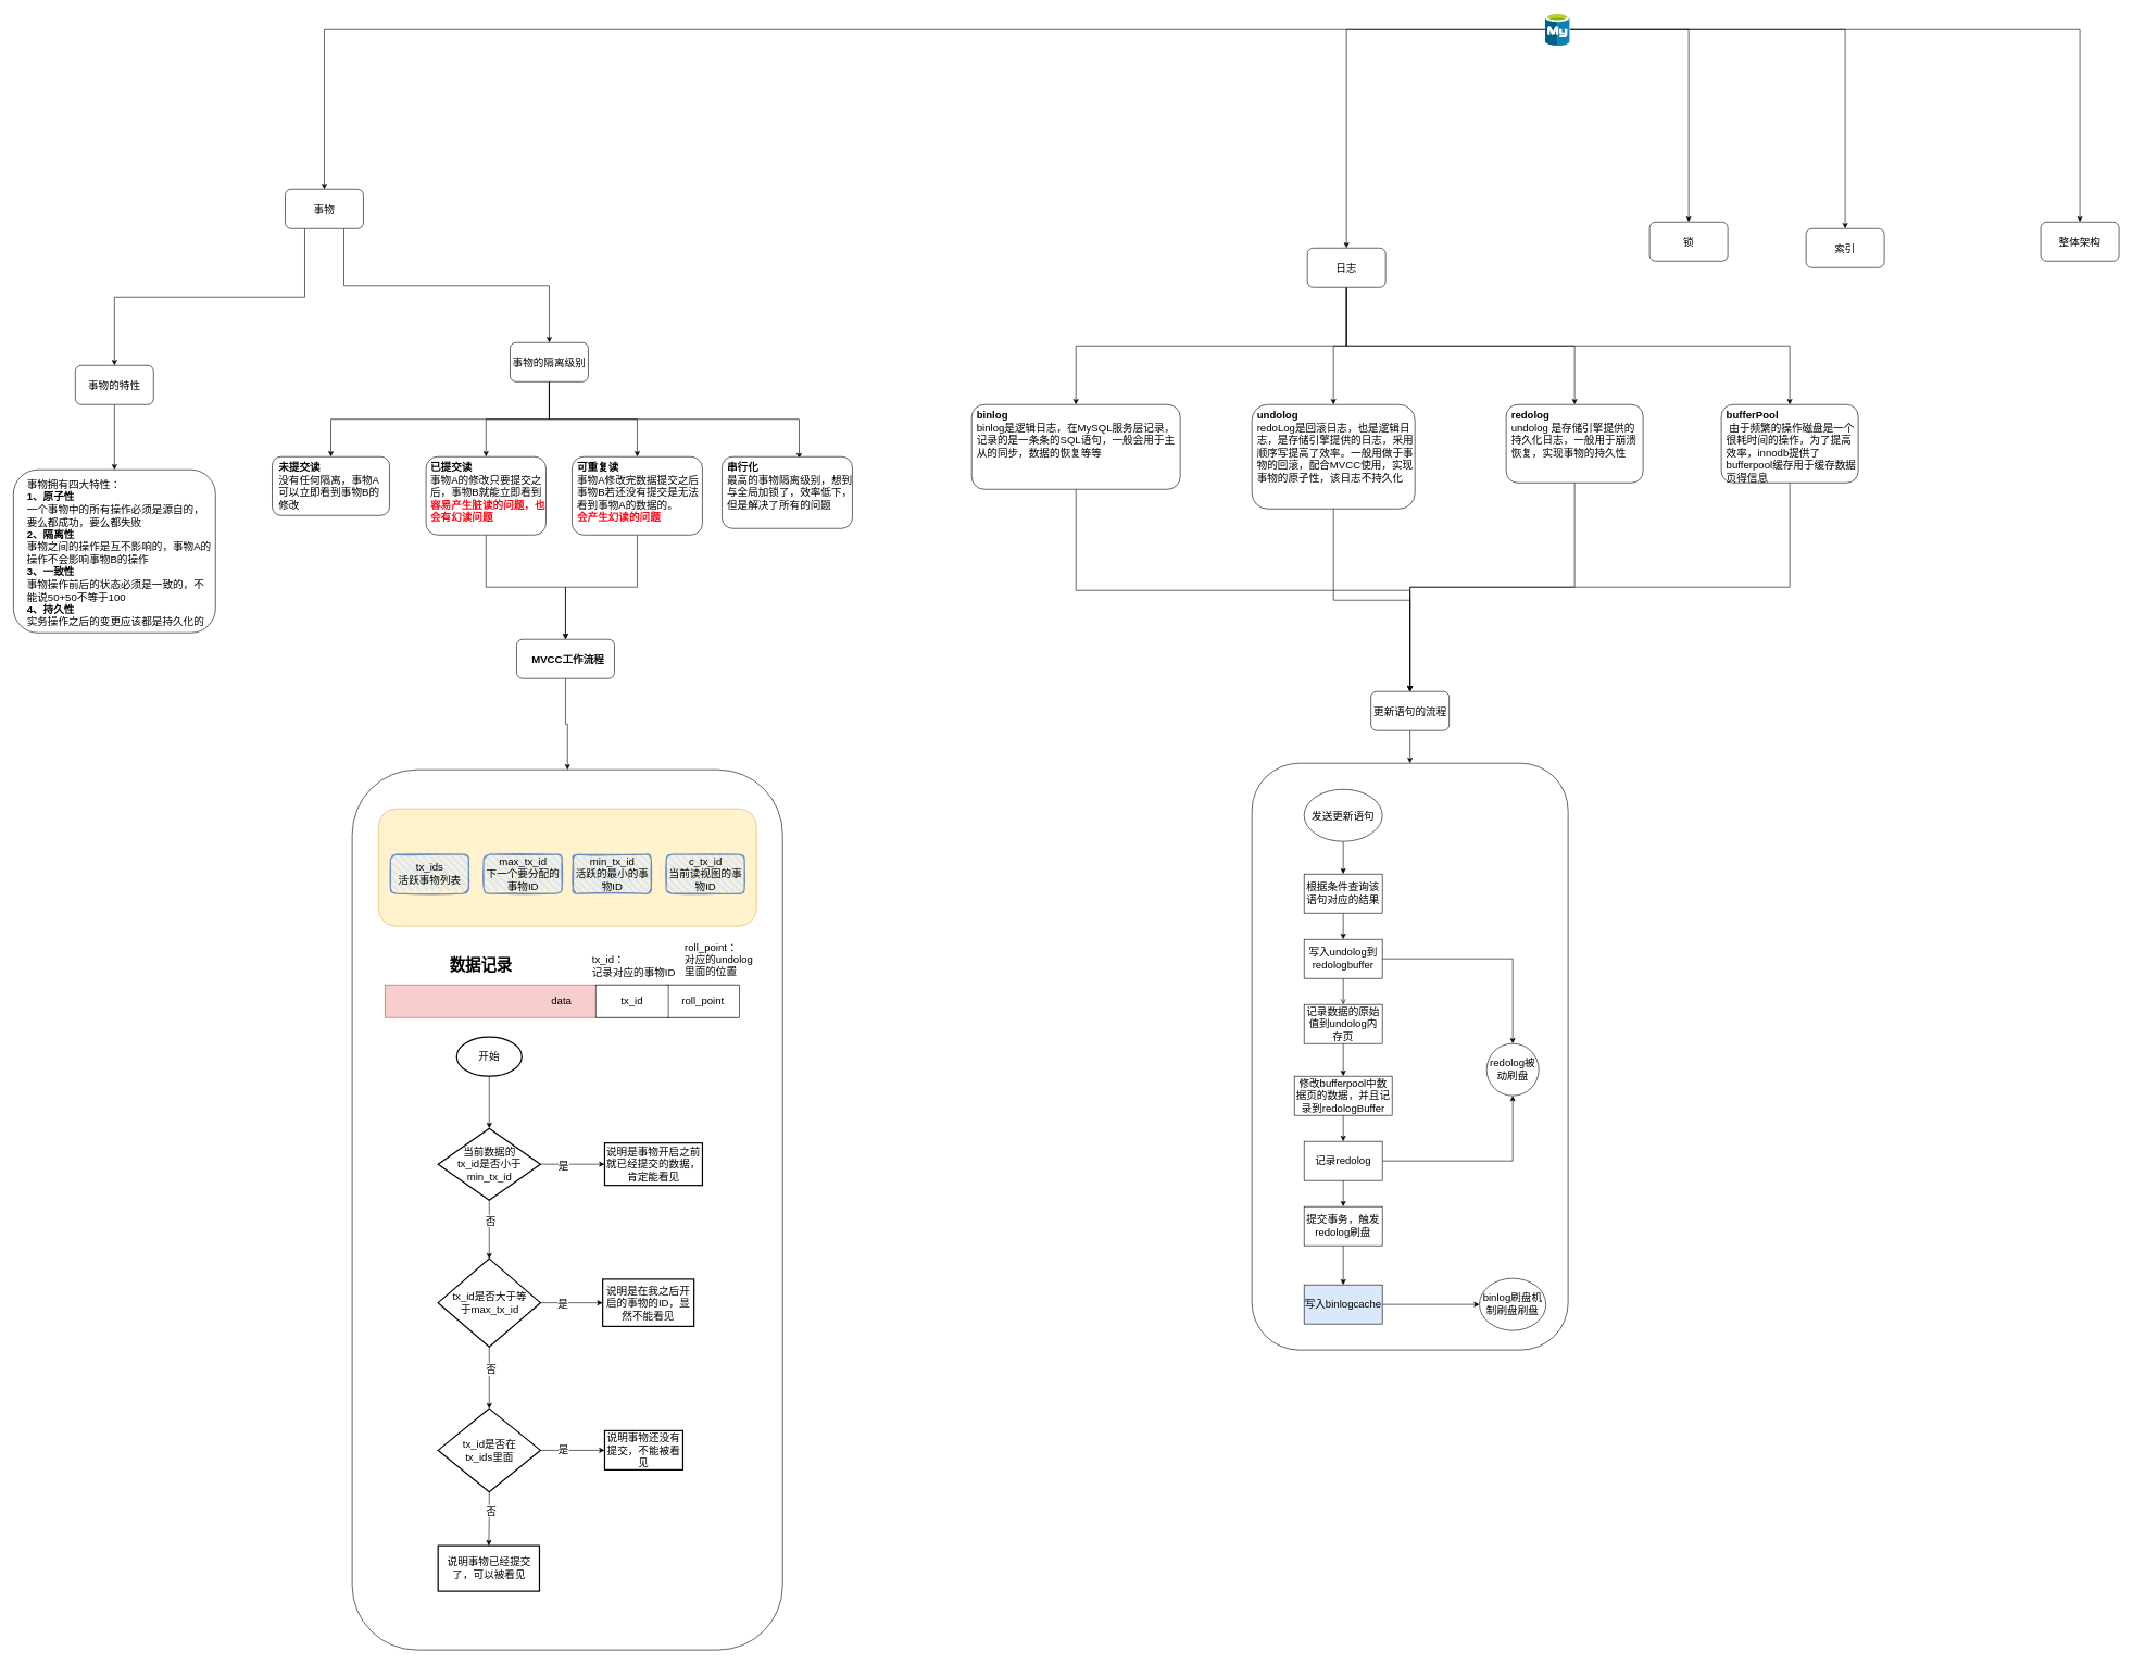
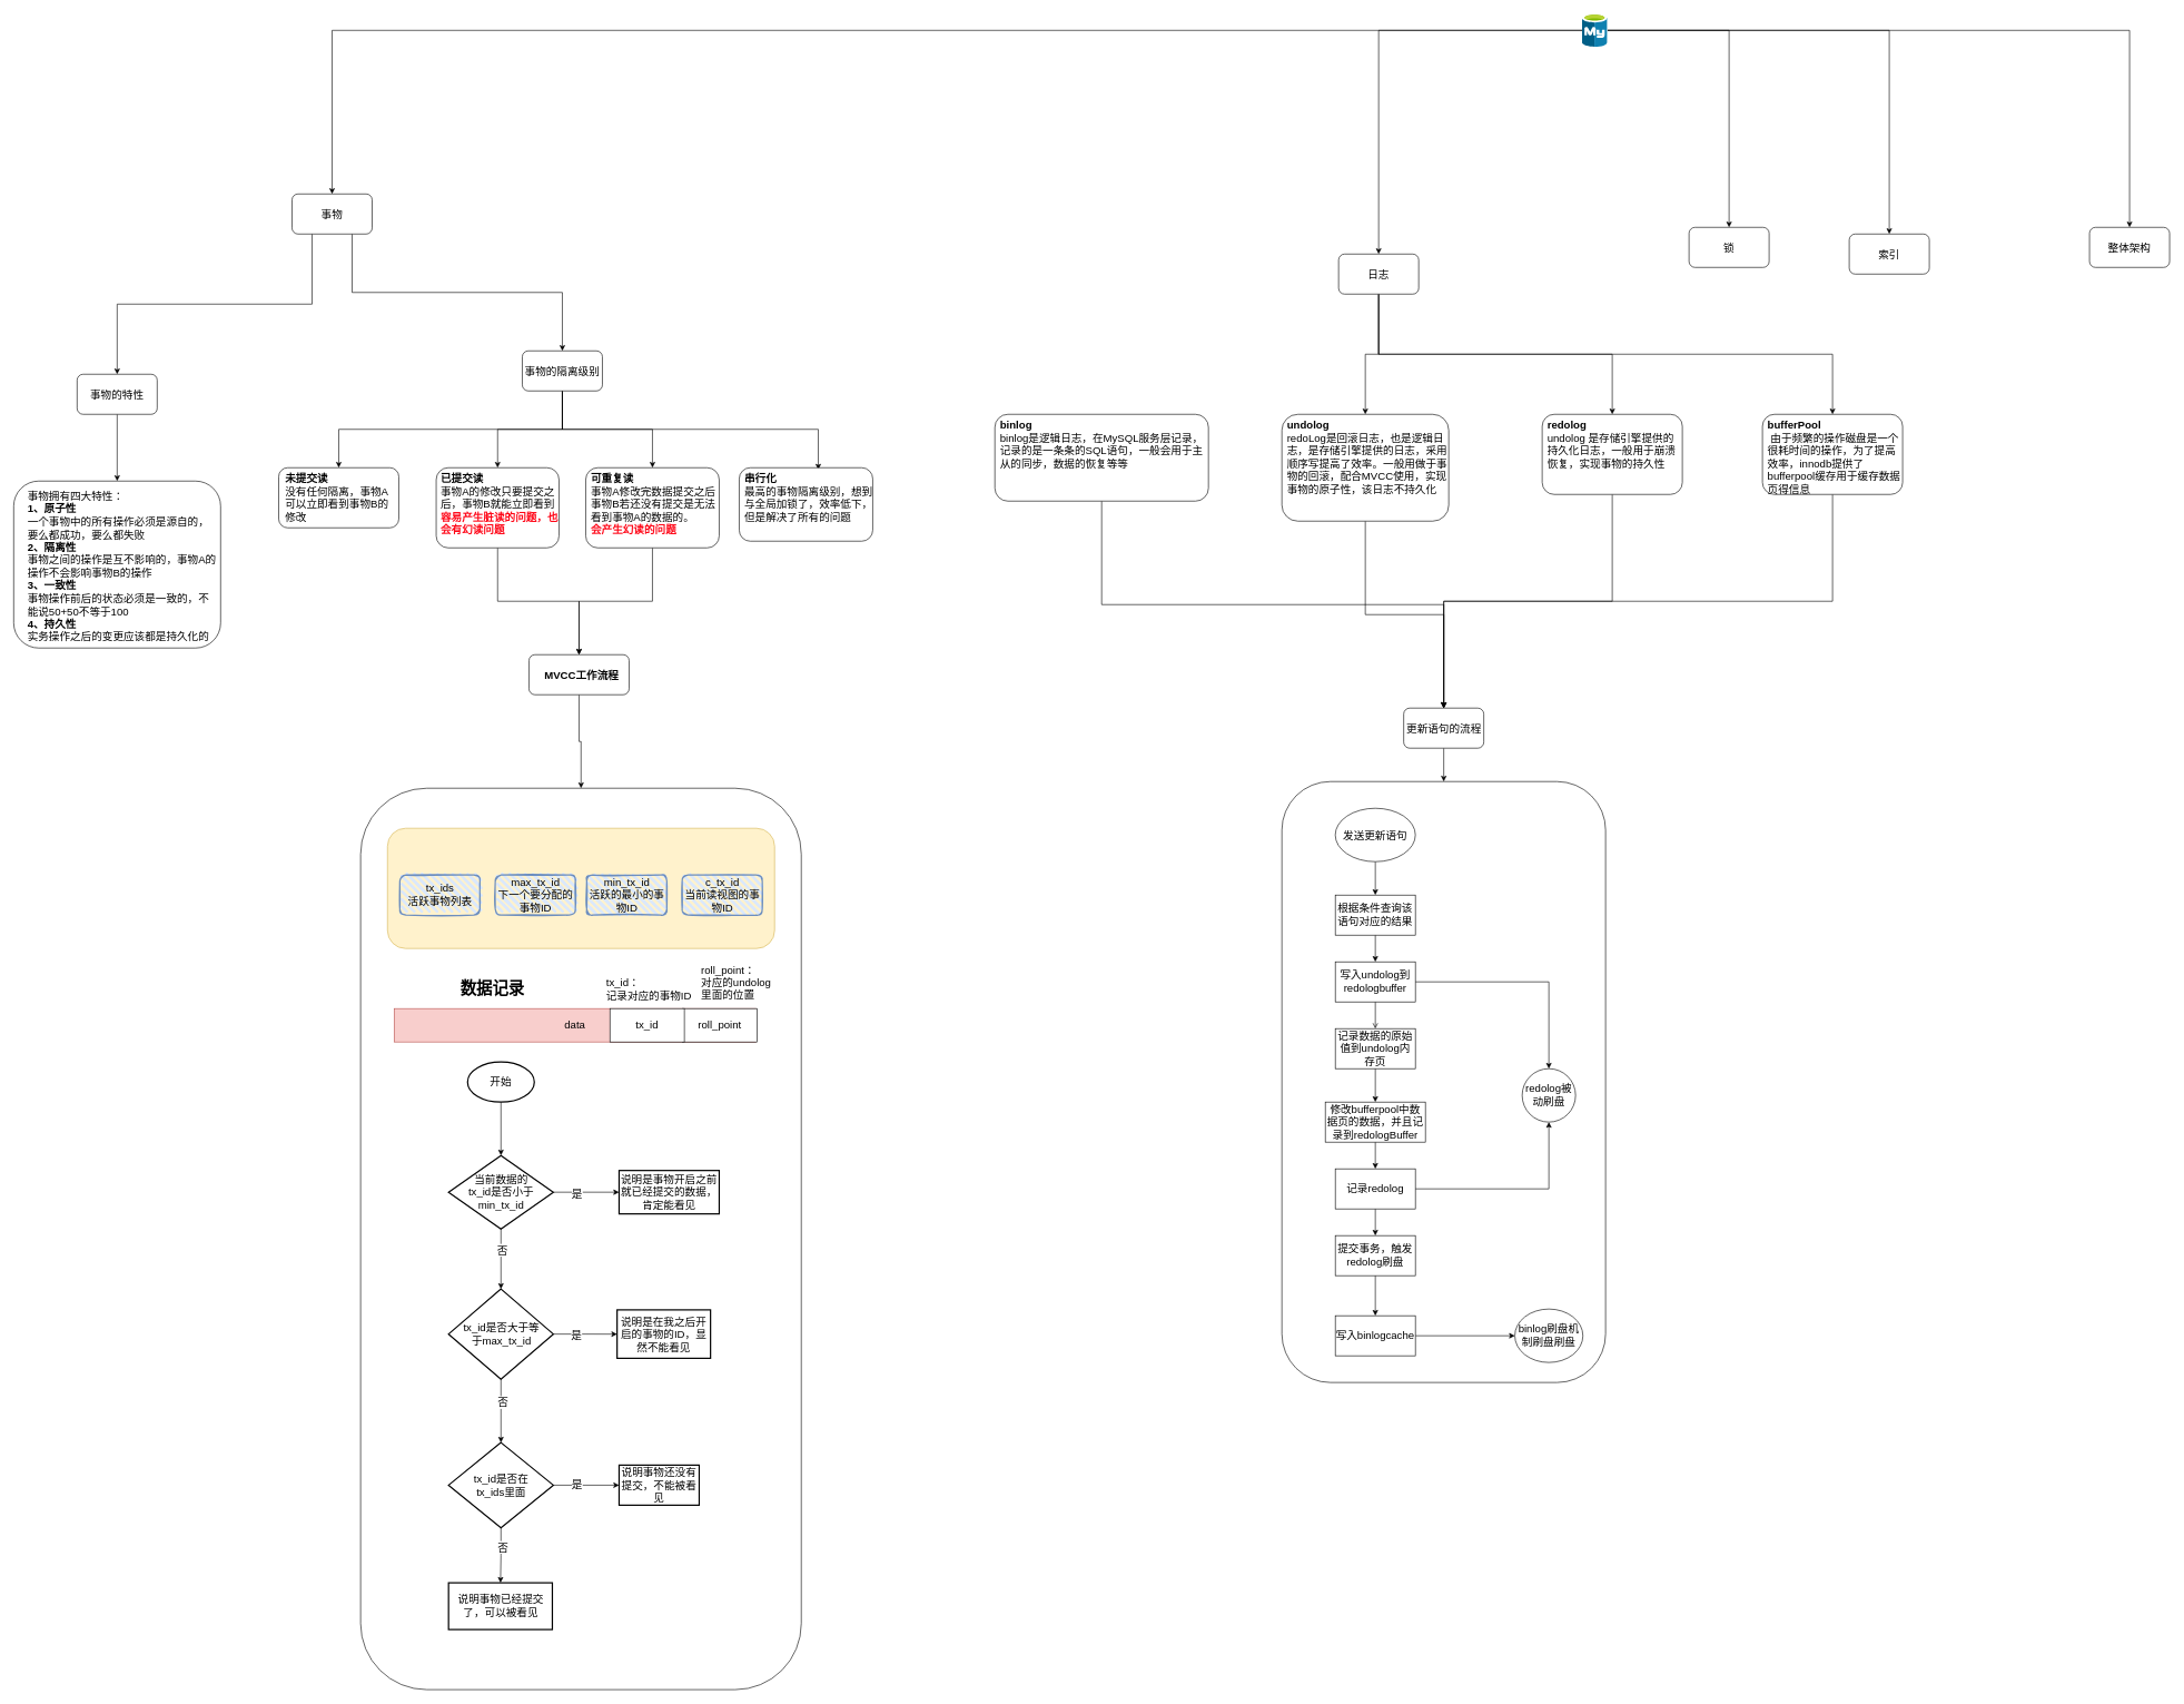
- <mxCell id="11" style="edgeStyle=orthogonalEdgeStyle;rounded=0;orthogonalLoop=1;jettySize=auto;html=1;exitX=0.5;exitY=1;exitDx=0;exitDy=0;entryX=0.5;entryY=0;entryDx=0;entryDy=0;fontSize=16;fontColor=#000000;" edge="1" parent="1" source="15" target="36"><mxGeometry relative="1" as="geometry" /></mxCell>
- <mxCell id="63" value="写入binlogcache" style="whiteSpace=wrap;html=1;fontSize=16;fontColor=#000000;fillColor=#dae8fc;" vertex="1" parent="1"><mxGeometry y="1970" width="120" height="60" as="geometry" x="2000" /></mxCell>
+ <mxCell id="63" value="写入binlogcache" style="whiteSpace=wrap;html=1;fontSize=16;fontColor=#000000;" vertex="1" parent="1"><mxGeometry y="1970" width="120" height="60" as="geometry" x="2000" /></mxCell>
